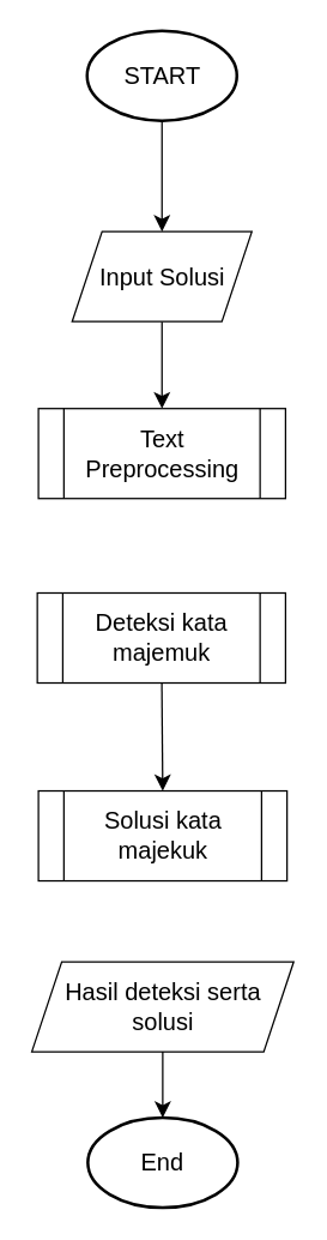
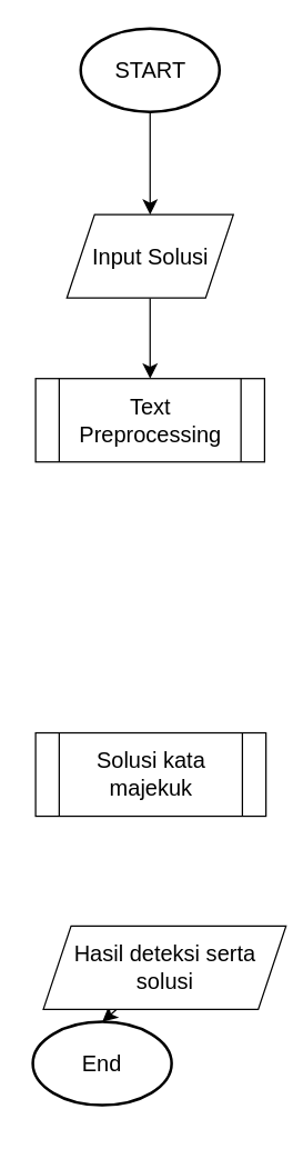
- <mxCell id="8" value="Deteksi kata majemuk" style="shape=process;whiteSpace=wrap;html=1;backgroundOutline=1;fontSize=16;" vertex="1" parent="1"><mxGeometry x="24.25" y="395" width="165.75" height="60" as="geometry" /></mxCell>
- <mxCell id="7" style="edgeStyle=none;curved=1;rounded=0;orthogonalLoop=1;jettySize=auto;html=1;entryX=0.5;entryY=0;entryDx=0;entryDy=0;fontSize=12;startSize=8;endSize=8;" edge="1" parent="1" source="8" target="9"><mxGeometry relative="1" as="geometry" /></mxCell>
- <mxCell id="11" value="Hasil deteksi serta solusi" style="shape=parallelogram;perimeter=parallelogramPerimeter;whiteSpace=wrap;html=1;fixedSize=1;fontSize=16;" vertex="1" parent="1"><mxGeometry x="20.56" y="641" width="174.88" height="60" as="geometry" /></mxCell>
+ <mxCell id="11" value="Hasil deteksi serta solusi" style="shape=parallelogram;perimeter=parallelogramPerimeter;whiteSpace=wrap;html=1;fixedSize=1;fontSize=16;" vertex="1" parent="1"><mxGeometry x="30.56" y="666" width="174.88" height="60" as="geometry" /></mxCell>
- <mxCell id="12" value="End" style="strokeWidth=2;html=1;shape=mxgraph.flowchart.start_1;whiteSpace=wrap;fontSize=16;" vertex="1" parent="1"><mxGeometry x="58" y="745" width="100" height="60" as="geometry" /></mxCell>
+ <mxCell id="12" value="End" style="strokeWidth=2;html=1;shape=mxgraph.flowchart.start_1;whiteSpace=wrap;fontSize=16;" vertex="1" parent="1"><mxGeometry x="23" y="735" width="100" height="60" as="geometry" /></mxCell>
